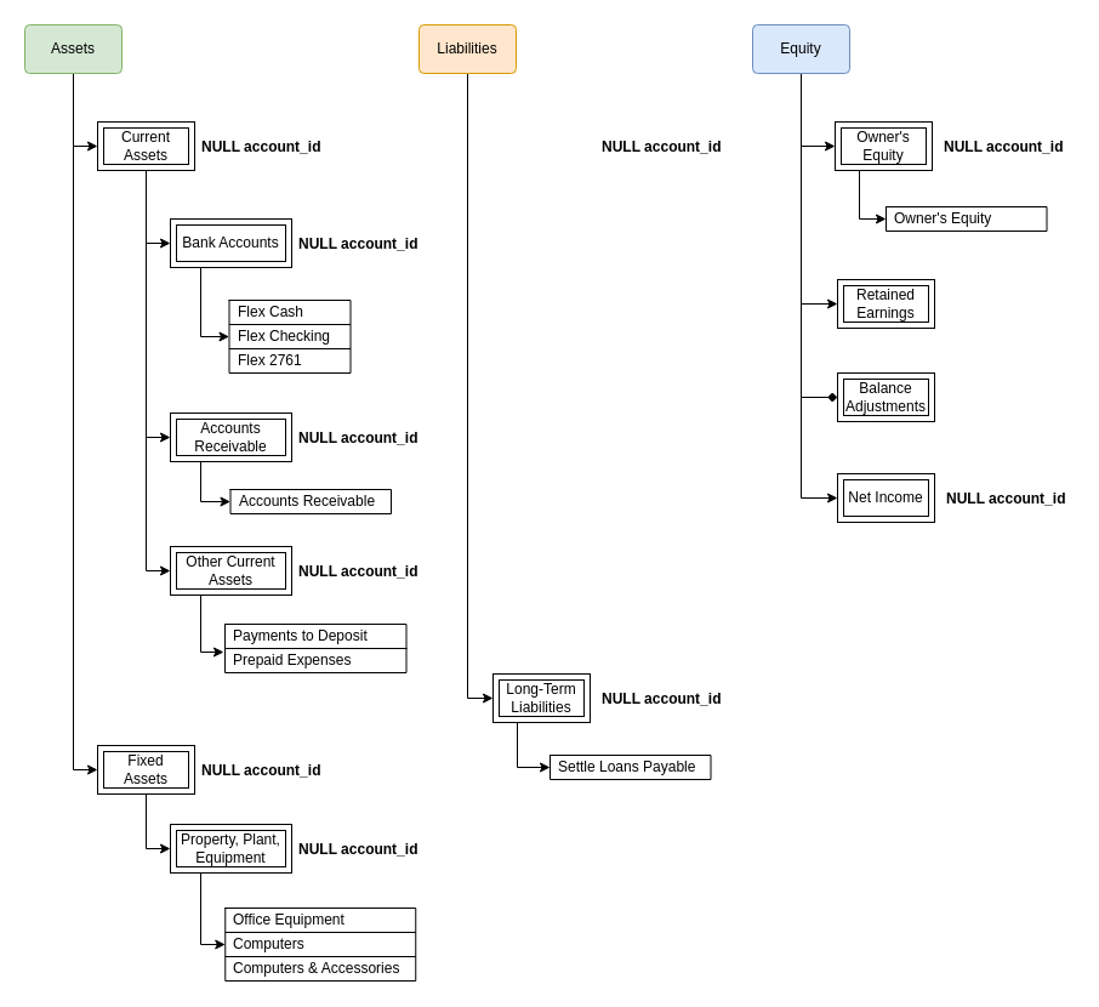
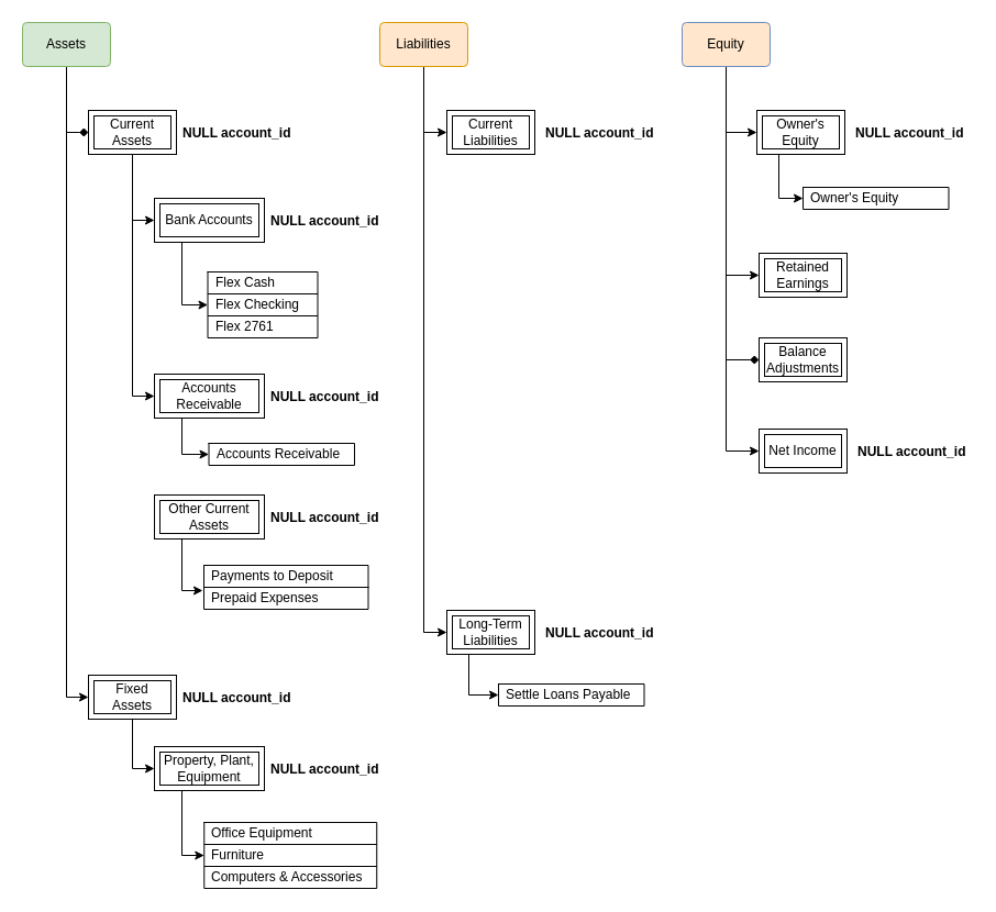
- <mxCell id="12" value="Equity" style="rounded=1;arcSize=10;whiteSpace=wrap;html=1;align=center;fillColor=#dae8fc;strokeColor=#6c8ebf;" vertex="1" parent="1"><mxGeometry x="620" y="20" width="80" height="40" as="geometry" /></mxCell>
+ <mxCell id="12" value="Equity" style="rounded=1;arcSize=10;whiteSpace=wrap;html=1;align=center;fillColor=#ffe6cc;strokeColor=#6c8ebf;" vertex="1" parent="1"><mxGeometry x="620" y="20" width="80" height="40" as="geometry" /></mxCell>
- <mxCell id="2" style="edgeStyle=orthogonalEdgeStyle;rounded=0;orthogonalLoop=1;jettySize=auto;html=1;entryX=0;entryY=0.5;entryDx=0;entryDy=0;" edge="1" parent="1" source="4" target="40"><mxGeometry relative="1" as="geometry" /></mxCell>
+ <mxCell id="2" style="edgeStyle=orthogonalEdgeStyle;rounded=0;orthogonalLoop=1;jettySize=auto;html=1;entryX=0;entryY=0.5;entryDx=0;entryDy=0;endArrow=diamond;" edge="1" parent="1" source="4" target="40"><mxGeometry relative="1" as="geometry" /></mxCell>
+ <mxCell id="5" style="edgeStyle=orthogonalEdgeStyle;rounded=0;orthogonalLoop=1;jettySize=auto;html=1;entryX=0;entryY=0.5;entryDx=0;entryDy=0;" edge="1" parent="1" source="7" target="58"><mxGeometry relative="1" as="geometry" /></mxCell>
+ <mxCell id="58" value="Current Liabilities" style="shape=ext;margin=3;double=1;whiteSpace=wrap;html=1;align=center;" vertex="1" parent="57"><mxGeometry width="80" height="40" as="geometry" /></mxCell>
- <mxCell id="15" style="edgeStyle=orthogonalEdgeStyle;rounded=0;orthogonalLoop=1;jettySize=auto;html=1;entryX=0;entryY=0.5;entryDx=0;entryDy=0;" edge="1" parent="1" source="40" target="49"><mxGeometry relative="1" as="geometry" /></mxCell>
- <mxCell id="21" value="Computers" style="shape=partialRectangle;html=1;whiteSpace=wrap;connectable=0;strokeColor=inherit;overflow=hidden;fillColor=none;top=0;left=0;bottom=0;right=0;pointerEvents=1;fontSize=12;align=left;spacingLeft=5;" vertex="1" parent="20"><mxGeometry width="157" height="20" as="geometry"><mxRectangle width="157" height="20" as="alternateBounds" /></mxGeometry></mxCell>
+ <mxCell id="21" value="Furniture" style="shape=partialRectangle;html=1;whiteSpace=wrap;connectable=0;strokeColor=inherit;overflow=hidden;fillColor=none;top=0;left=0;bottom=0;right=0;pointerEvents=1;fontSize=12;align=left;spacingLeft=5;" vertex="1" parent="20"><mxGeometry width="157" height="20" as="geometry"><mxRectangle width="157" height="20" as="alternateBounds" /></mxGeometry></mxCell>
